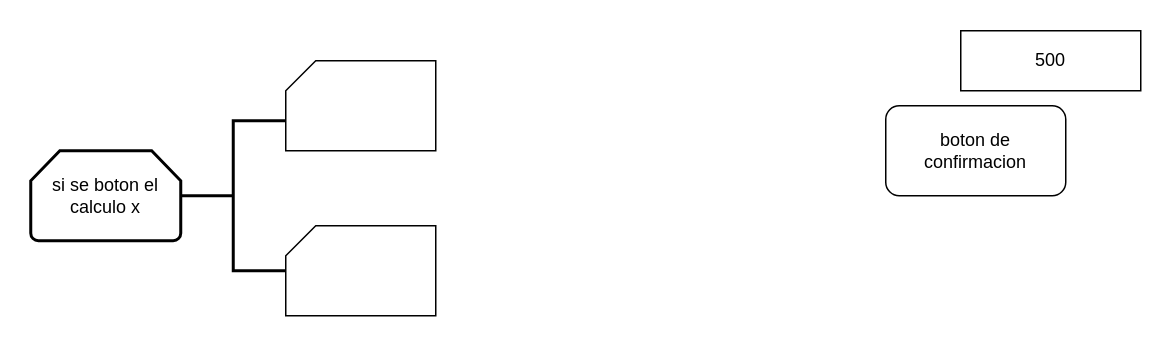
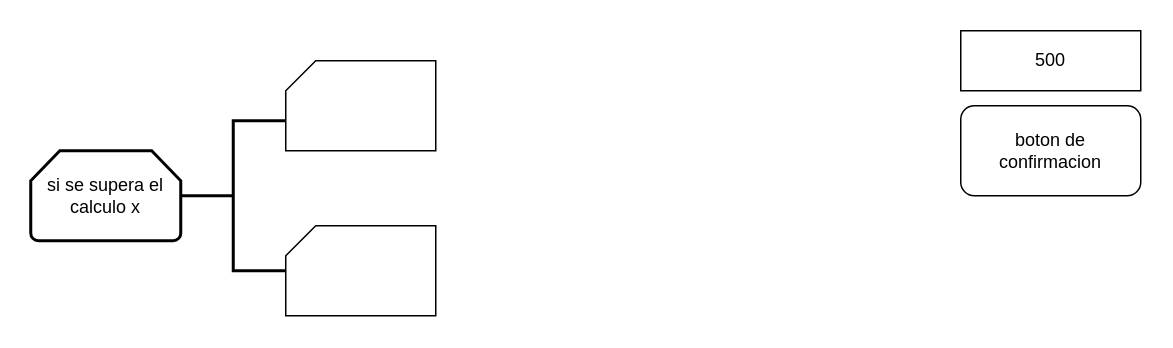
- <mxCell id="3" value="boton de confirmacion" style="rounded=1;whiteSpace=wrap;html=1;" vertex="1" parent="1"><mxGeometry x="590" y="70" width="120" height="60" as="geometry" /></mxCell>
+ <mxCell id="3" value="boton de confirmacion" style="rounded=1;whiteSpace=wrap;html=1;" vertex="1" parent="1"><mxGeometry x="640" y="70" width="120" height="60" as="geometry" /></mxCell>
- <mxCell id="5" value="si se boton el calculo x" style="strokeWidth=2;html=1;shape=mxgraph.flowchart.loop_limit;whiteSpace=wrap;" vertex="1" parent="1"><mxGeometry x="20" y="100" width="100" height="60" as="geometry" /></mxCell>
+ <mxCell id="5" value="si se supera el calculo x" style="strokeWidth=2;html=1;shape=mxgraph.flowchart.loop_limit;whiteSpace=wrap;" vertex="1" parent="1"><mxGeometry x="20" y="100" width="100" height="60" as="geometry" /></mxCell>
